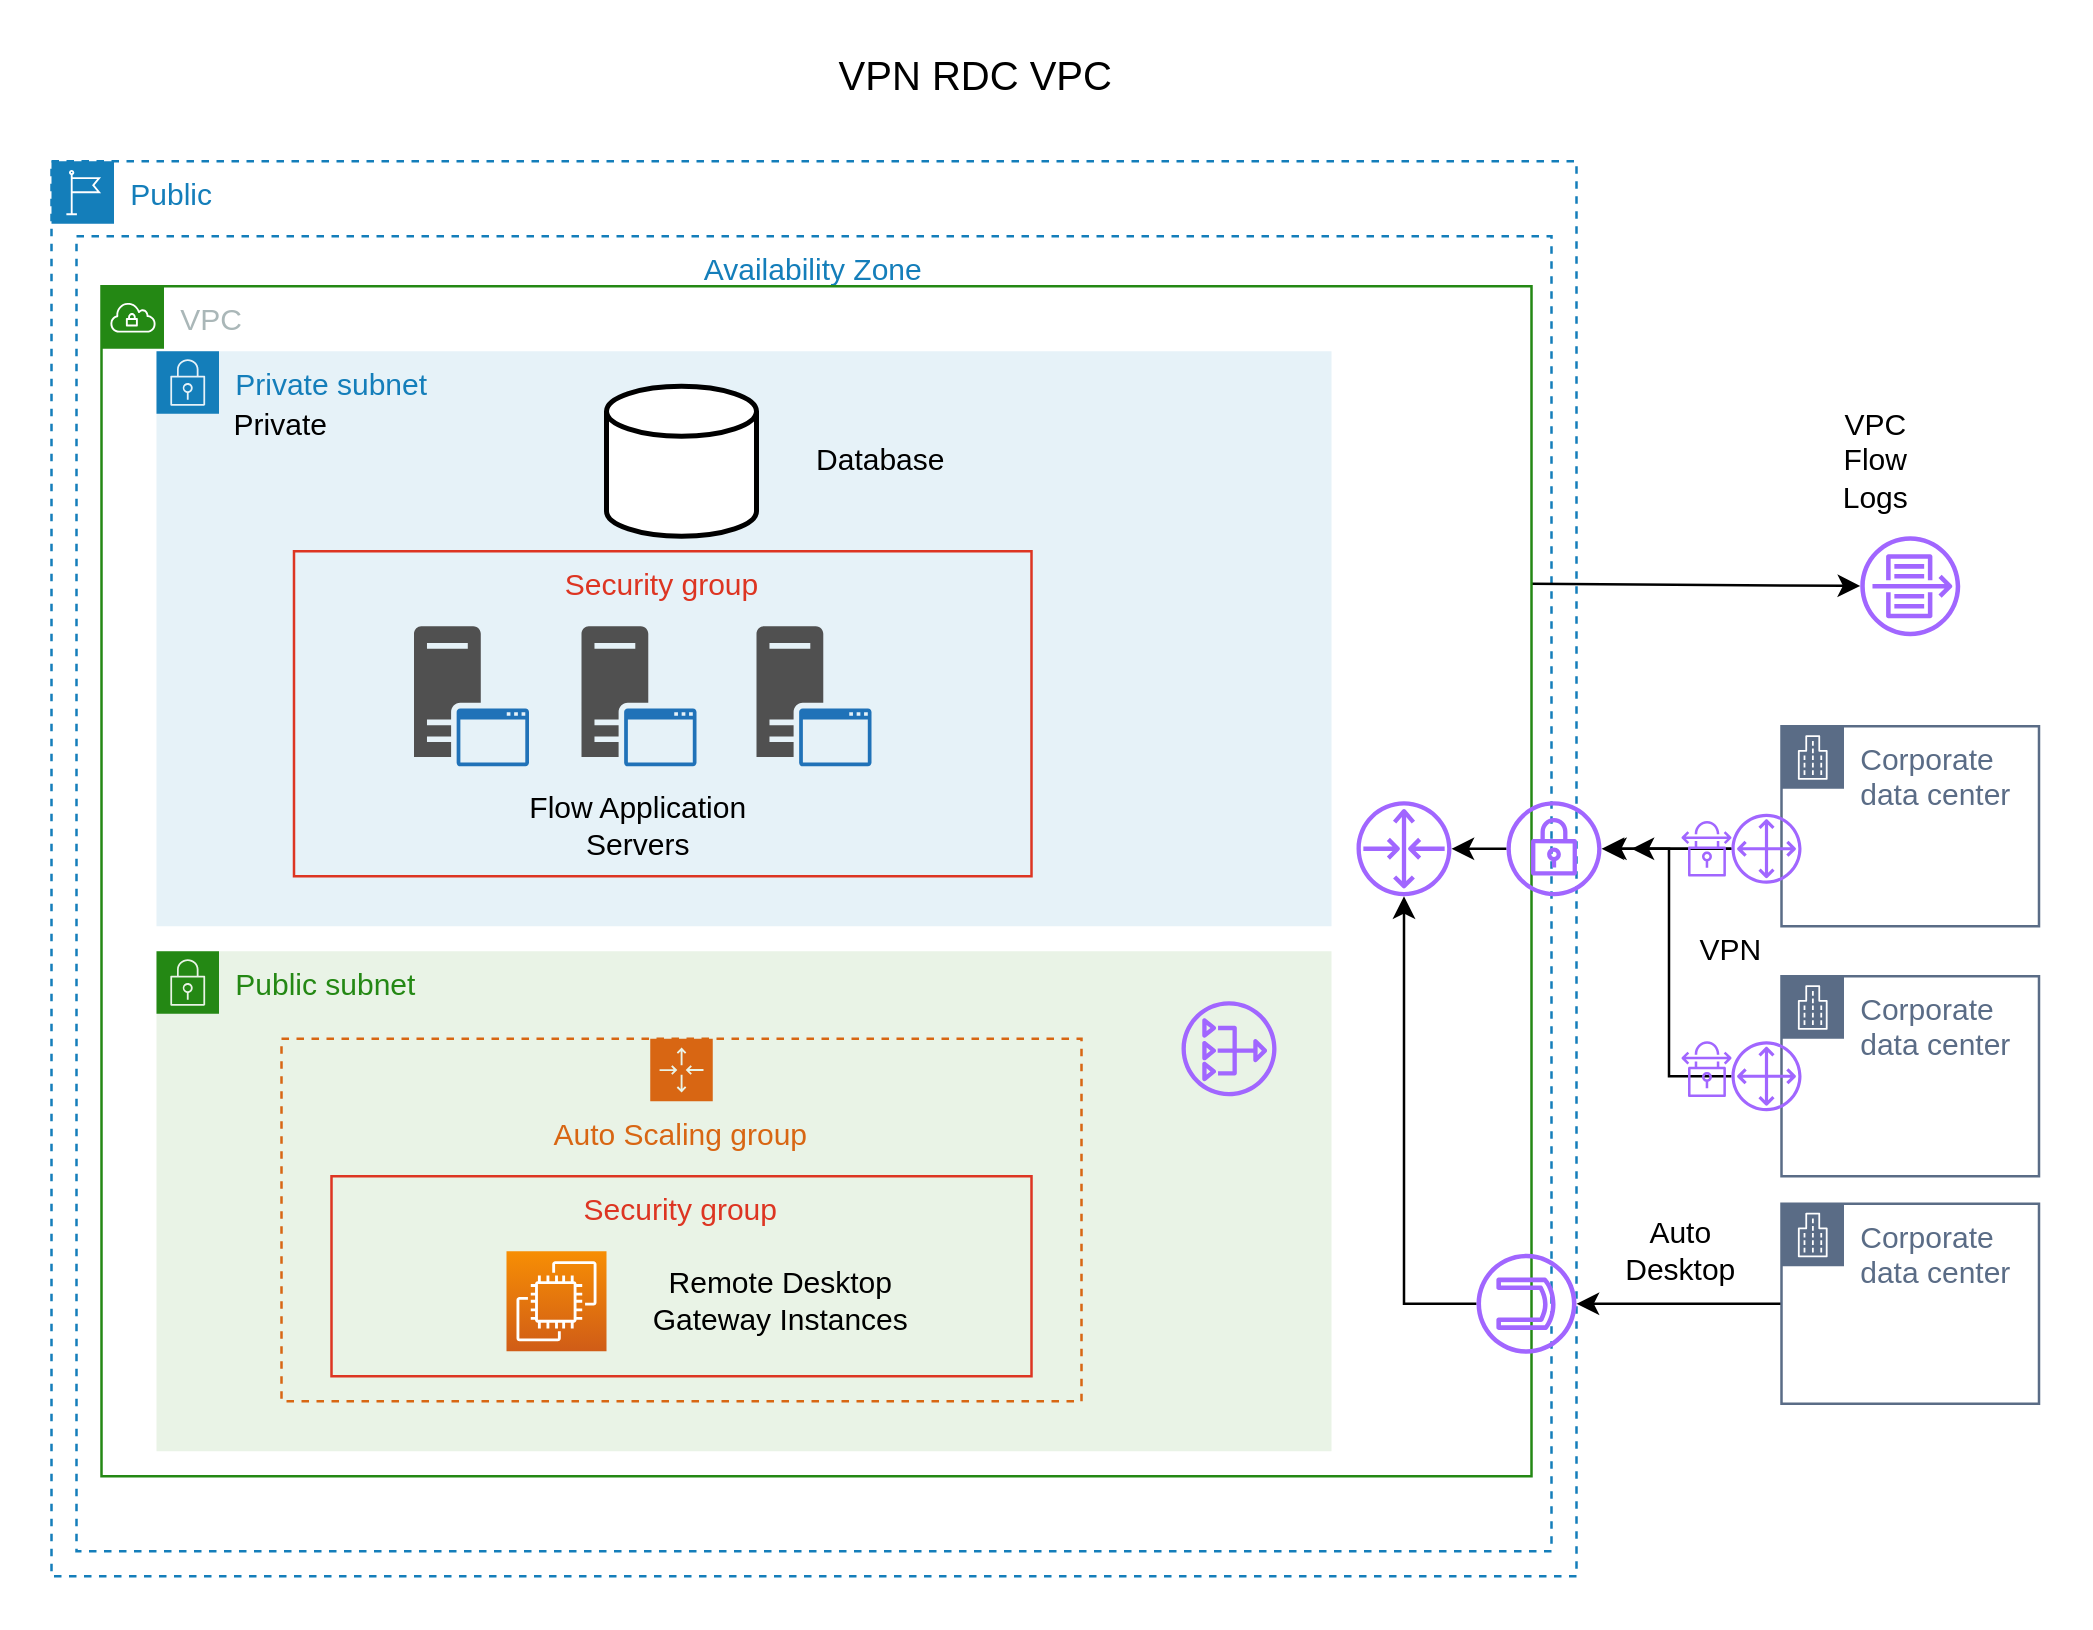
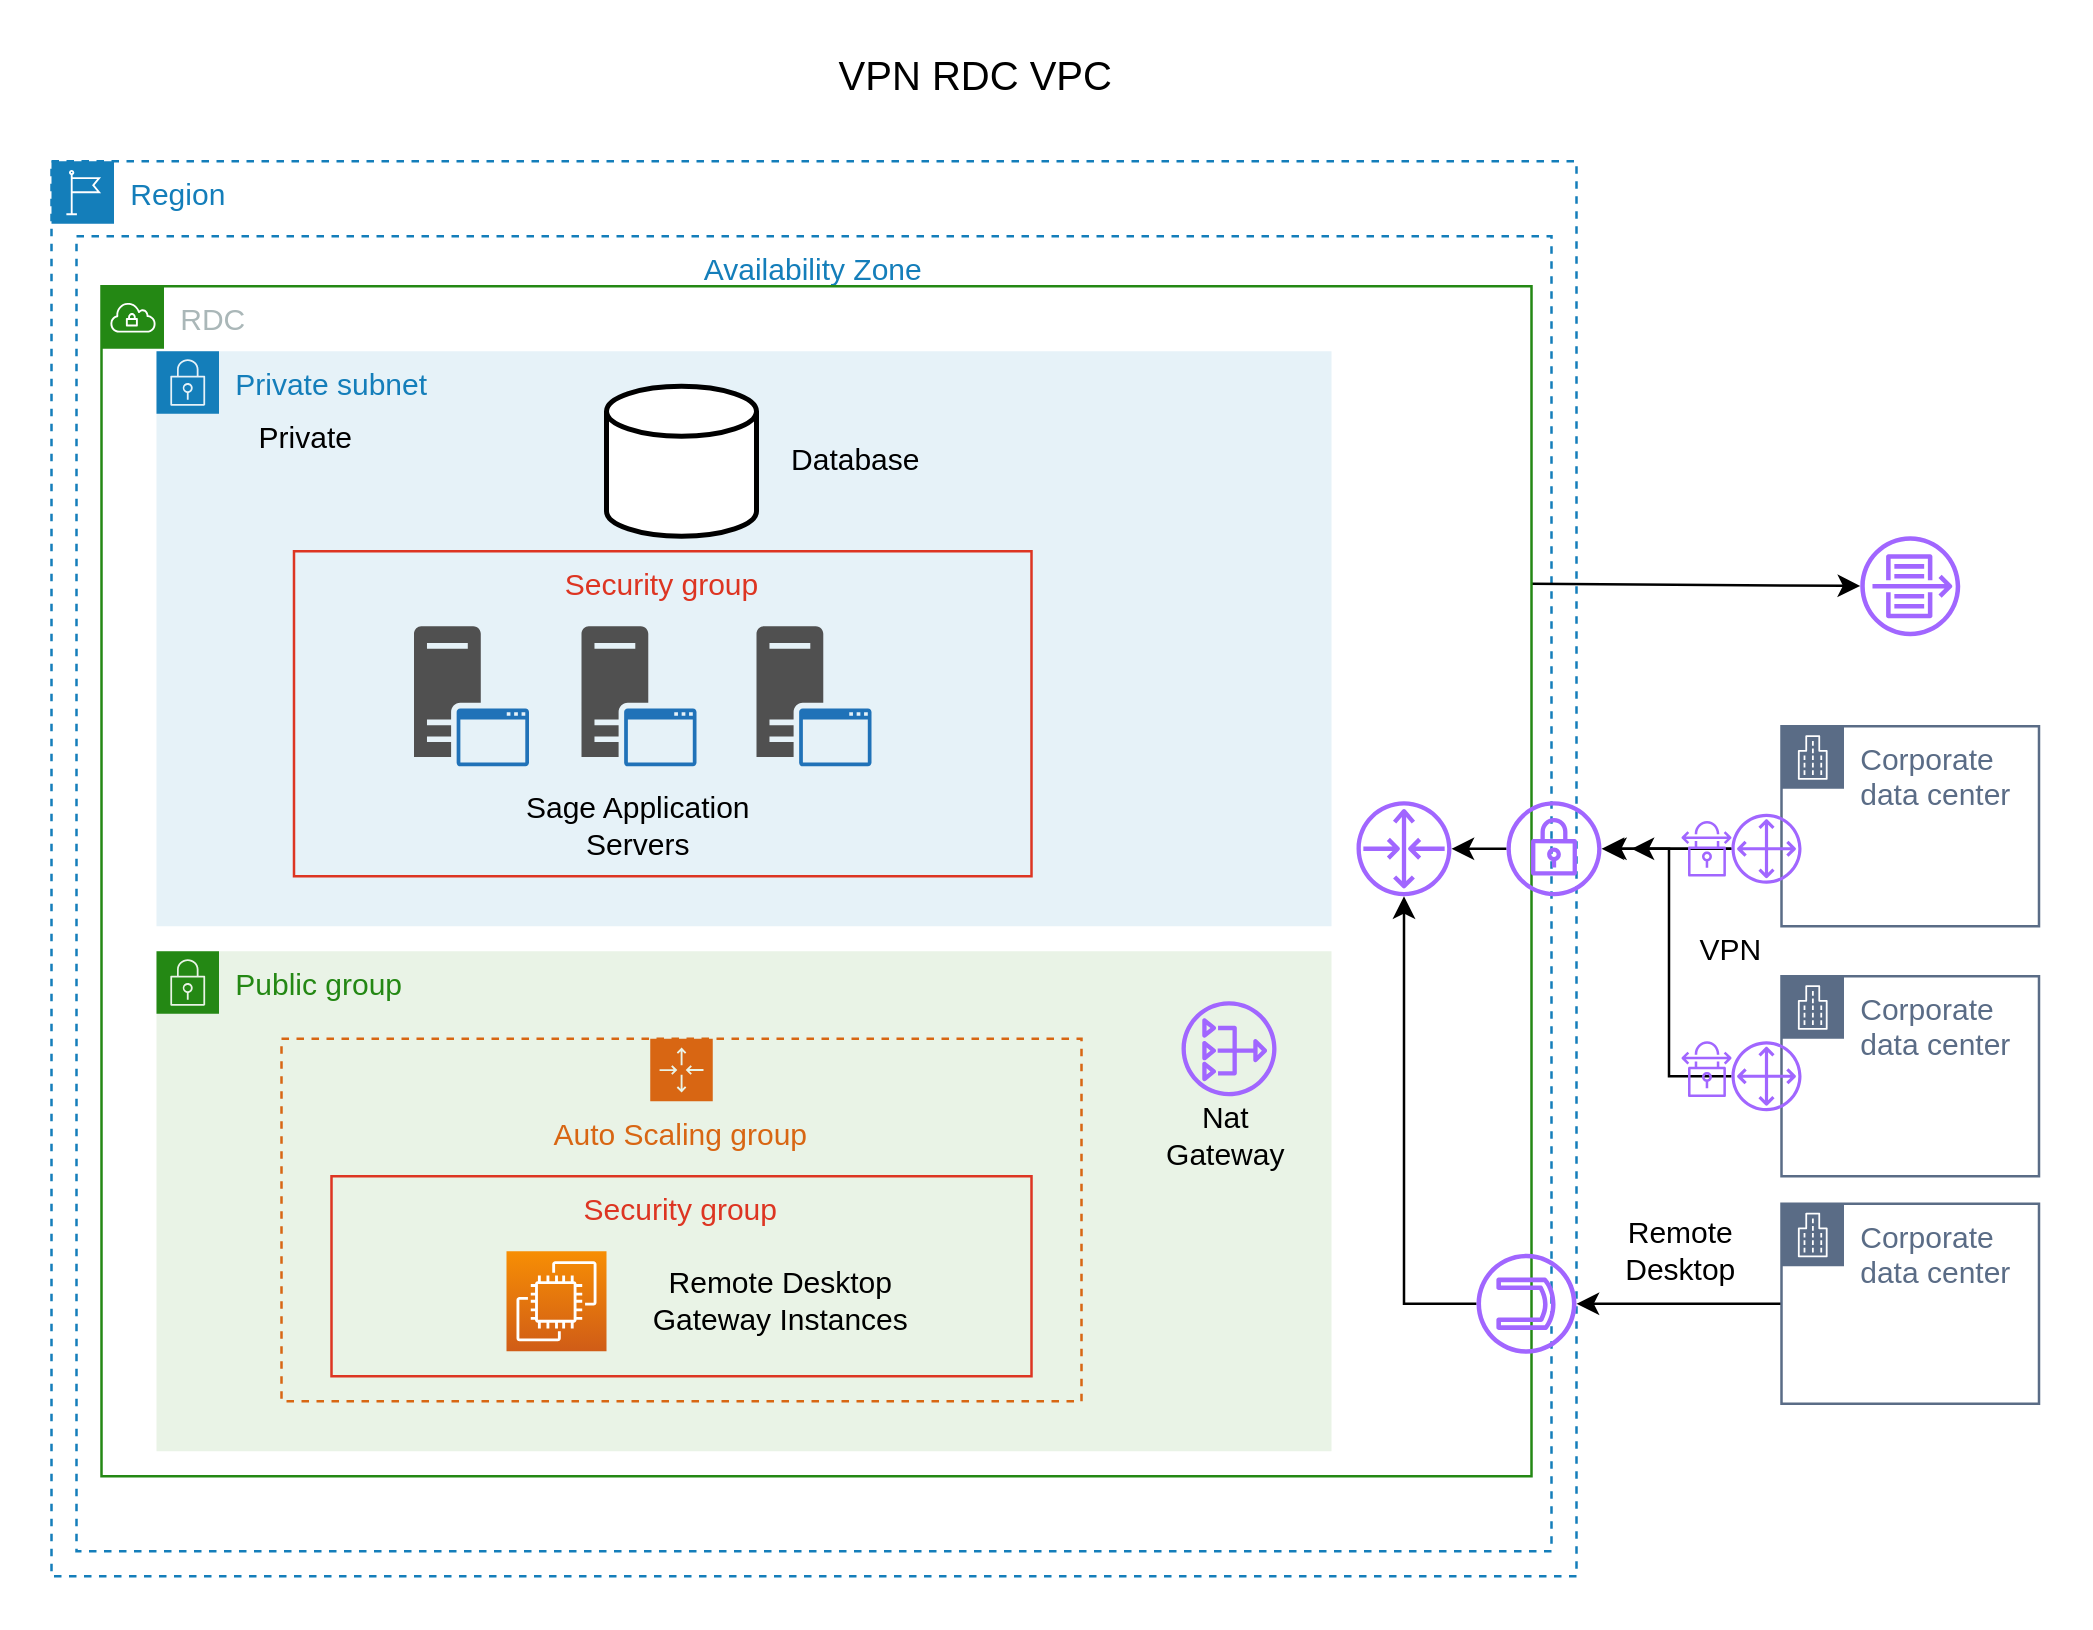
- <mxCell id="3" value="Public" style="points=[[0,0],[0.25,0],[0.5,0],[0.75,0],[1,0],[1,0.25],[1,0.5],[1,0.75],[1,1],[0.75,1],[0.5,1],[0.25,1],[0,1],[0,0.75],[0,0.5],[0,0.25]];outlineConnect=0;gradientColor=none;html=1;whiteSpace=wrap;fontSize=12;fontStyle=0;shape=mxgraph.aws4.group;grIcon=mxgraph.aws4.group_region;strokeColor=#147EBA;fillColor=none;verticalAlign=top;align=left;spacingLeft=30;fontColor=#147EBA;dashed=1;" parent="1" vertex="1"><mxGeometry x="20" y="64" width="610" height="566" as="geometry" /></mxCell>
+ <mxCell id="3" value="Region" style="points=[[0,0],[0.25,0],[0.5,0],[0.75,0],[1,0],[1,0.25],[1,0.5],[1,0.75],[1,1],[0.75,1],[0.5,1],[0.25,1],[0,1],[0,0.75],[0,0.5],[0,0.25]];outlineConnect=0;gradientColor=none;html=1;whiteSpace=wrap;fontSize=12;fontStyle=0;shape=mxgraph.aws4.group;grIcon=mxgraph.aws4.group_region;strokeColor=#147EBA;fillColor=none;verticalAlign=top;align=left;spacingLeft=30;fontColor=#147EBA;dashed=1;" parent="1" vertex="1"><mxGeometry x="20" y="64" width="610" height="566" as="geometry" /></mxCell>
- <mxCell id="6" value="VPC" style="points=[[0,0],[0.25,0],[0.5,0],[0.75,0],[1,0],[1,0.25],[1,0.5],[1,0.75],[1,1],[0.75,1],[0.5,1],[0.25,1],[0,1],[0,0.75],[0,0.5],[0,0.25]];outlineConnect=0;gradientColor=none;html=1;whiteSpace=wrap;fontSize=12;fontStyle=0;shape=mxgraph.aws4.group;grIcon=mxgraph.aws4.group_vpc;strokeColor=#248814;fillColor=none;verticalAlign=top;align=left;spacingLeft=30;fontColor=#AAB7B8;dashed=0;" parent="1" vertex="1"><mxGeometry x="40" y="114" width="572" height="476" as="geometry" /></mxCell>
+ <mxCell id="6" value="RDC" style="points=[[0,0],[0.25,0],[0.5,0],[0.75,0],[1,0],[1,0.25],[1,0.5],[1,0.75],[1,1],[0.75,1],[0.5,1],[0.25,1],[0,1],[0,0.75],[0,0.5],[0,0.25]];outlineConnect=0;gradientColor=none;html=1;whiteSpace=wrap;fontSize=12;fontStyle=0;shape=mxgraph.aws4.group;grIcon=mxgraph.aws4.group_vpc;strokeColor=#248814;fillColor=none;verticalAlign=top;align=left;spacingLeft=30;fontColor=#AAB7B8;dashed=0;" parent="1" vertex="1"><mxGeometry x="40" y="114" width="572" height="476" as="geometry" /></mxCell>
- <mxCell id="8" value="Private" style="text;html=1;strokeColor=none;fillColor=none;align=center;verticalAlign=middle;whiteSpace=wrap;rounded=0;" parent="1" vertex="1"><mxGeometry x="82" y="160" width="60" height="20" as="geometry" /></mxCell>
+ <mxCell id="8" value="Private" style="text;html=1;strokeColor=none;fillColor=none;align=center;verticalAlign=middle;whiteSpace=wrap;rounded=0;" parent="1" vertex="1"><mxGeometry x="92" y="165" width="60" height="20" as="geometry" /></mxCell>
- <mxCell id="28" value="Database" style="text;html=1;strokeColor=none;fillColor=none;align=center;verticalAlign=middle;whiteSpace=wrap;rounded=0;" parent="1" vertex="1"><mxGeometry x="312" y="174" width="80" height="20" as="geometry" /></mxCell>
+ <mxCell id="28" value="Database" style="text;html=1;strokeColor=none;fillColor=none;align=center;verticalAlign=middle;whiteSpace=wrap;rounded=0;" parent="1" vertex="1"><mxGeometry x="302" y="174" width="80" height="20" as="geometry" /></mxCell>
- <mxCell id="10" value="VPC Flow Logs" style="text;html=1;strokeColor=none;fillColor=none;align=center;verticalAlign=middle;whiteSpace=wrap;rounded=0;" parent="1" vertex="1"><mxGeometry x="730" y="174" width="40" height="20" as="geometry" /></mxCell>
- <mxCell id="26" value="Flow Application&lt;br&gt;Servers" style="text;html=1;strokeColor=none;fillColor=none;align=center;verticalAlign=middle;whiteSpace=wrap;rounded=0;" parent="1" vertex="1"><mxGeometry x="165" y="320" width="180" height="20" as="geometry" /></mxCell>
+ <mxCell id="26" value="Sage Application&lt;br&gt;Servers" style="text;html=1;strokeColor=none;fillColor=none;align=center;verticalAlign=middle;whiteSpace=wrap;rounded=0;" parent="1" vertex="1"><mxGeometry x="165" y="320" width="180" height="20" as="geometry" /></mxCell>
- <mxCell id="32" value="Public subnet" style="points=[[0,0],[0.25,0],[0.5,0],[0.75,0],[1,0],[1,0.25],[1,0.5],[1,0.75],[1,1],[0.75,1],[0.5,1],[0.25,1],[0,1],[0,0.75],[0,0.5],[0,0.25]];outlineConnect=0;gradientColor=none;html=1;whiteSpace=wrap;fontSize=12;fontStyle=0;shape=mxgraph.aws4.group;grIcon=mxgraph.aws4.group_security_group;grStroke=0;strokeColor=#248814;fillColor=#E9F3E6;verticalAlign=top;align=left;spacingLeft=30;fontColor=#248814;dashed=0;" vertex="1" parent="1"><mxGeometry x="62" y="380" width="470" height="200" as="geometry" /></mxCell>
+ <mxCell id="32" value="Public group" style="points=[[0,0],[0.25,0],[0.5,0],[0.75,0],[1,0],[1,0.25],[1,0.5],[1,0.75],[1,1],[0.75,1],[0.5,1],[0.25,1],[0,1],[0,0.75],[0,0.5],[0,0.25]];outlineConnect=0;gradientColor=none;html=1;whiteSpace=wrap;fontSize=12;fontStyle=0;shape=mxgraph.aws4.group;grIcon=mxgraph.aws4.group_security_group;grStroke=0;strokeColor=#248814;fillColor=#E9F3E6;verticalAlign=top;align=left;spacingLeft=30;fontColor=#248814;dashed=0;" vertex="1" parent="1"><mxGeometry x="62" y="380" width="470" height="200" as="geometry" /></mxCell>
+ <mxCell id="42" value="Nat Gateway" style="text;html=1;strokeColor=none;fillColor=none;align=center;verticalAlign=middle;whiteSpace=wrap;rounded=0;" vertex="1" parent="1"><mxGeometry x="470" y="444" width="40" height="20" as="geometry" /></mxCell>
- <mxCell id="43" value="Auto Desktop" style="text;html=1;strokeColor=none;fillColor=none;align=center;verticalAlign=middle;whiteSpace=wrap;rounded=0;" vertex="1" parent="1"><mxGeometry x="652" y="490" width="40" height="20" as="geometry" /></mxCell>
+ <mxCell id="43" value="Remote Desktop" style="text;html=1;strokeColor=none;fillColor=none;align=center;verticalAlign=middle;whiteSpace=wrap;rounded=0;" vertex="1" parent="1"><mxGeometry x="652" y="490" width="40" height="20" as="geometry" /></mxCell>
